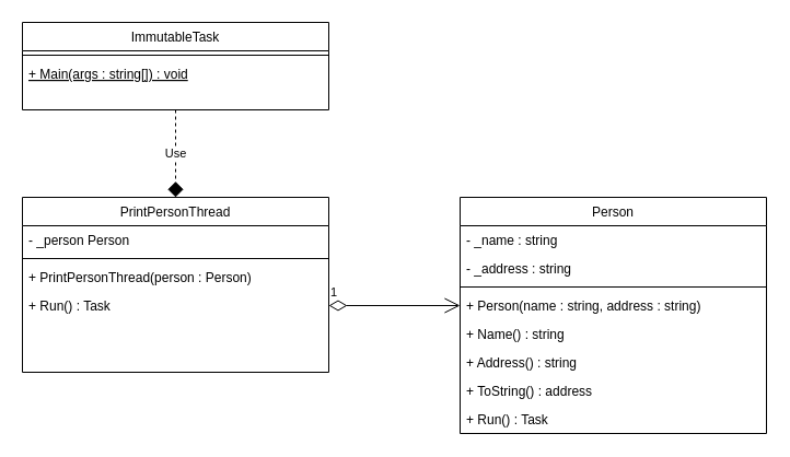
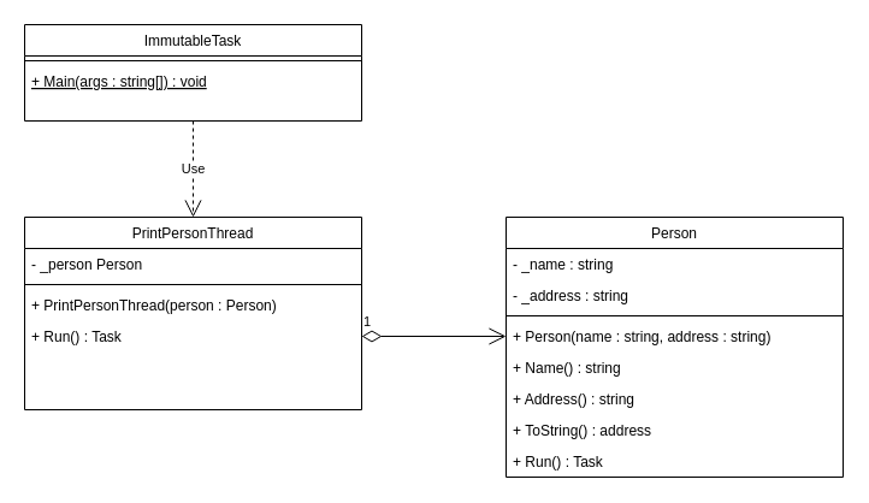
- <mxCell id="19" value="Use" style="endArrow=diamond;endSize=12;dashed=1;html=1;exitX=0.5;exitY=1;exitDx=0;exitDy=0;" edge="1" parent="1" source="16" target="2"><mxGeometry width="160" relative="1" as="geometry"><mxPoint x="280" y="140" as="sourcePoint" /><mxPoint x="180" y="160" as="targetPoint" /></mxGeometry></mxCell>
+ <mxCell id="19" value="Use" style="endArrow=open;endSize=12;dashed=1;html=1;exitX=0.5;exitY=1;exitDx=0;exitDy=0;" edge="1" parent="1" source="16" target="2"><mxGeometry width="160" relative="1" as="geometry"><mxPoint x="280" y="140" as="sourcePoint" /><mxPoint x="180" y="160" as="targetPoint" /></mxGeometry></mxCell>
